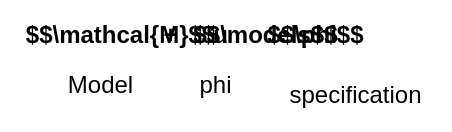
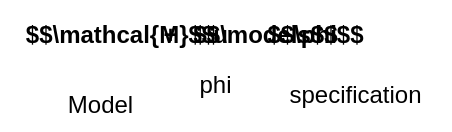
- <mxCell id="7" value="Model" style="text;html=1;align=center;verticalAlign=middle;resizable=0;points=[];autosize=1;strokeColor=none;fillColor=none;fontSize=24;" vertex="1" parent="1"><mxGeometry x="60" y="70" width="80" height="30" as="geometry" /></mxCell>
+ <mxCell id="7" value="Model" style="text;html=1;align=center;verticalAlign=middle;resizable=0;points=[];autosize=1;strokeColor=none;fillColor=none;fontSize=24;" vertex="1" parent="1"><mxGeometry x="60" y="90" width="80" height="30" as="geometry" /></mxCell>
